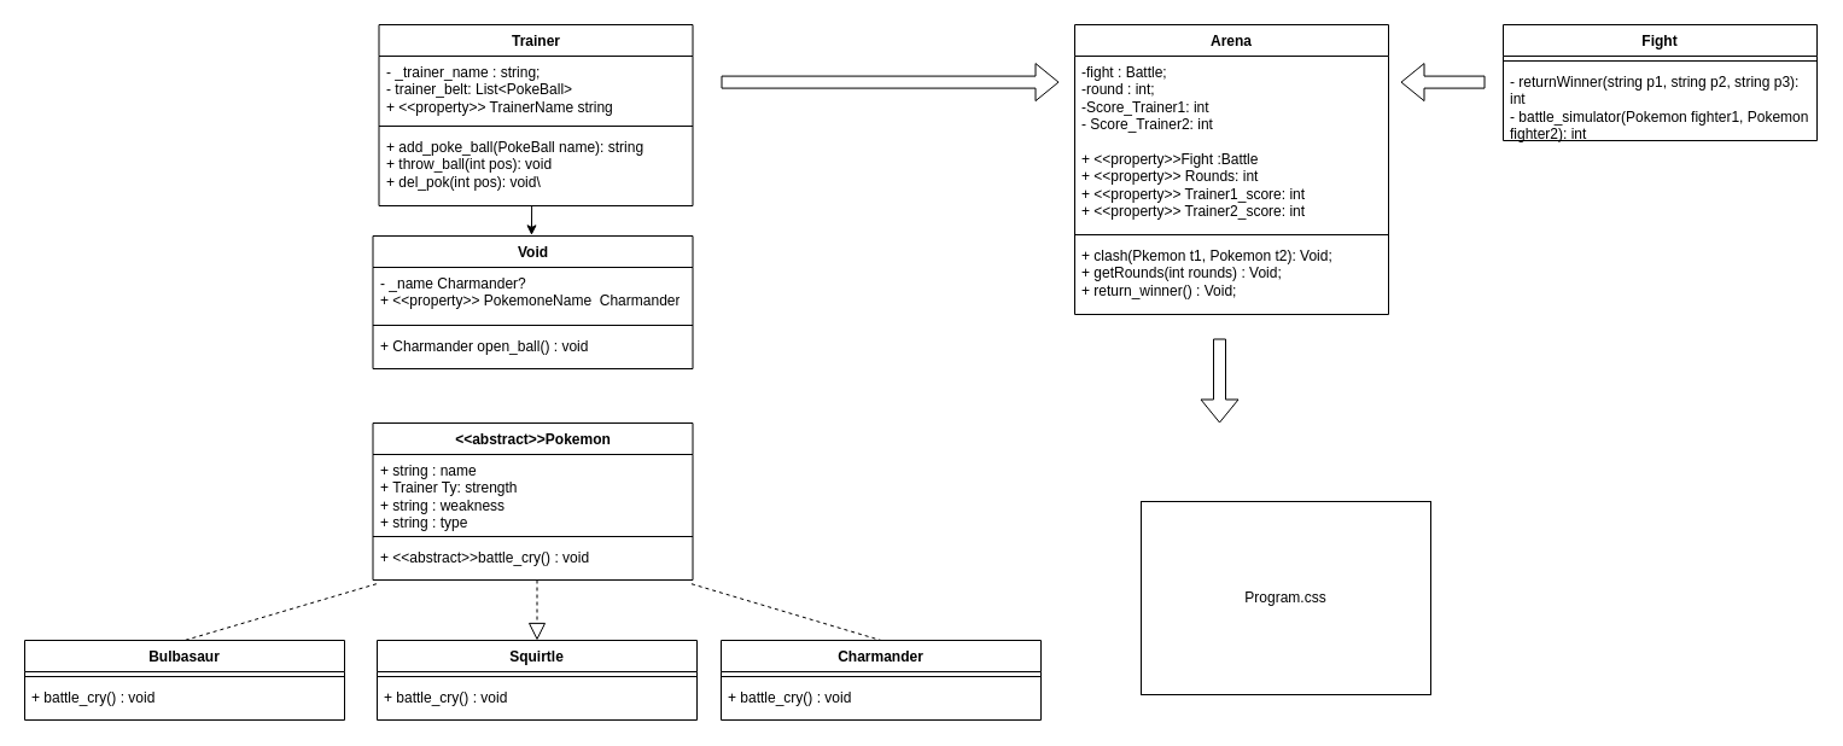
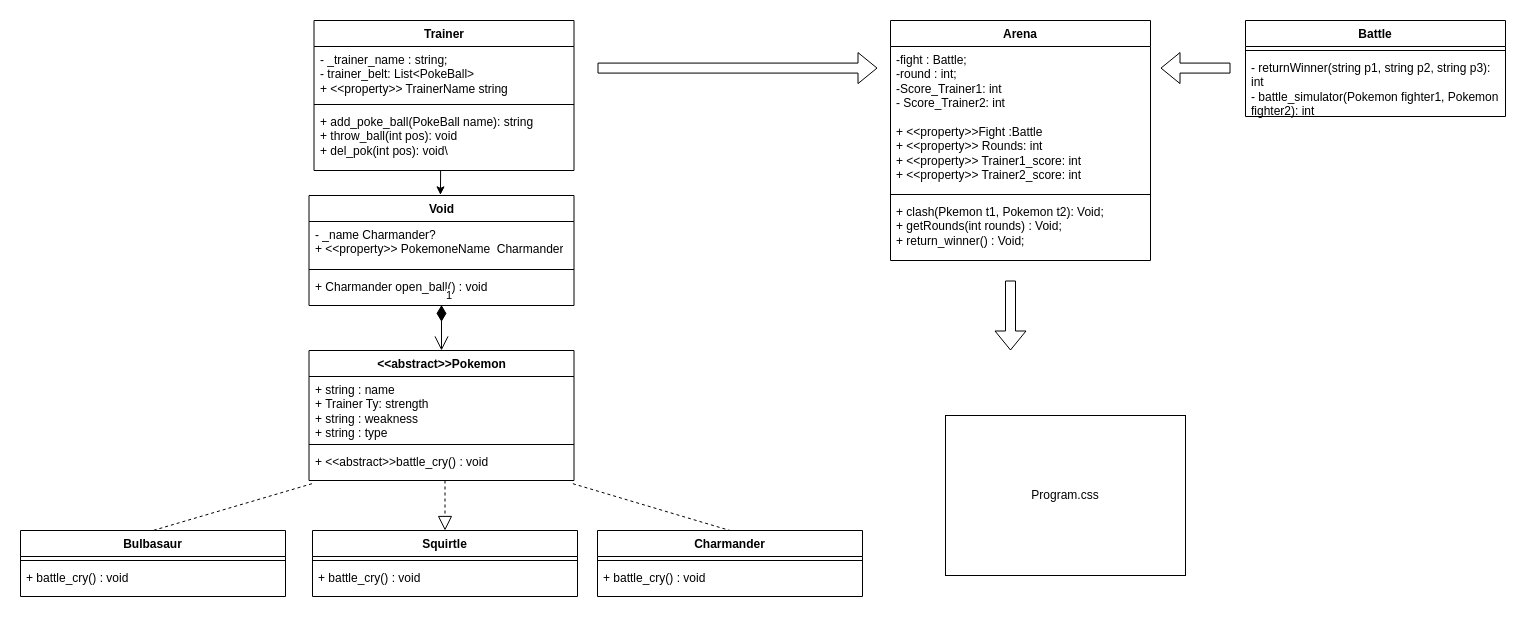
- <mxCell id="34" value="Fight" style="swimlane;fontStyle=1;align=center;verticalAlign=top;childLayout=stackLayout;horizontal=1;startSize=26;horizontalStack=0;resizeParent=1;resizeParentMax=0;resizeLast=0;collapsible=1;marginBottom=0;whiteSpace=wrap;html=1;" parent="1" vertex="1"><mxGeometry x="1245" y="20" width="260" height="96" as="geometry" /></mxCell>
+ <mxCell id="34" value="Battle" style="swimlane;fontStyle=1;align=center;verticalAlign=top;childLayout=stackLayout;horizontal=1;startSize=26;horizontalStack=0;resizeParent=1;resizeParentMax=0;resizeLast=0;collapsible=1;marginBottom=0;whiteSpace=wrap;html=1;" parent="1" vertex="1"><mxGeometry x="1245" y="20" width="260" height="96" as="geometry" /></mxCell>
+ <mxCell id="24" value="1" style="endArrow=open;html=1;endSize=12;startArrow=diamondThin;startSize=14;startFill=1;edgeStyle=orthogonalEdgeStyle;align=left;verticalAlign=bottom;rounded=0;entryX=0.5;entryY=0;entryDx=0;entryDy=0;exitX=0.5;exitY=0.982;exitDx=0;exitDy=0;exitPerimeter=0;" parent="1" source="9" target="10" edge="1"><mxGeometry x="-1" y="3" relative="1" as="geometry"><mxPoint x="423.5" y="310" as="sourcePoint" /><mxPoint x="523.5" y="490" as="targetPoint" /></mxGeometry></mxCell>
